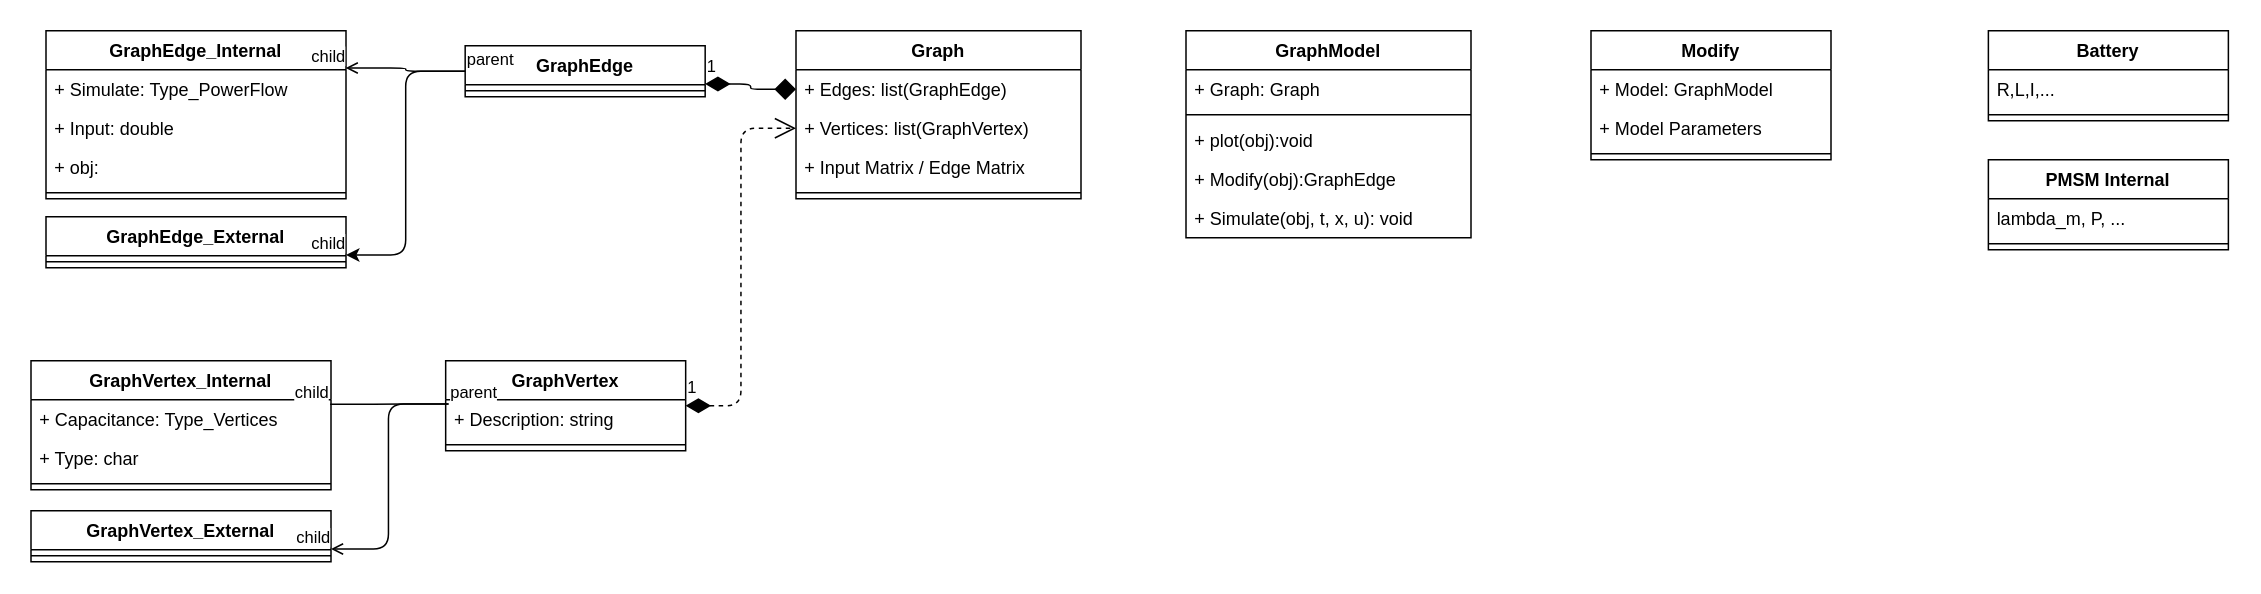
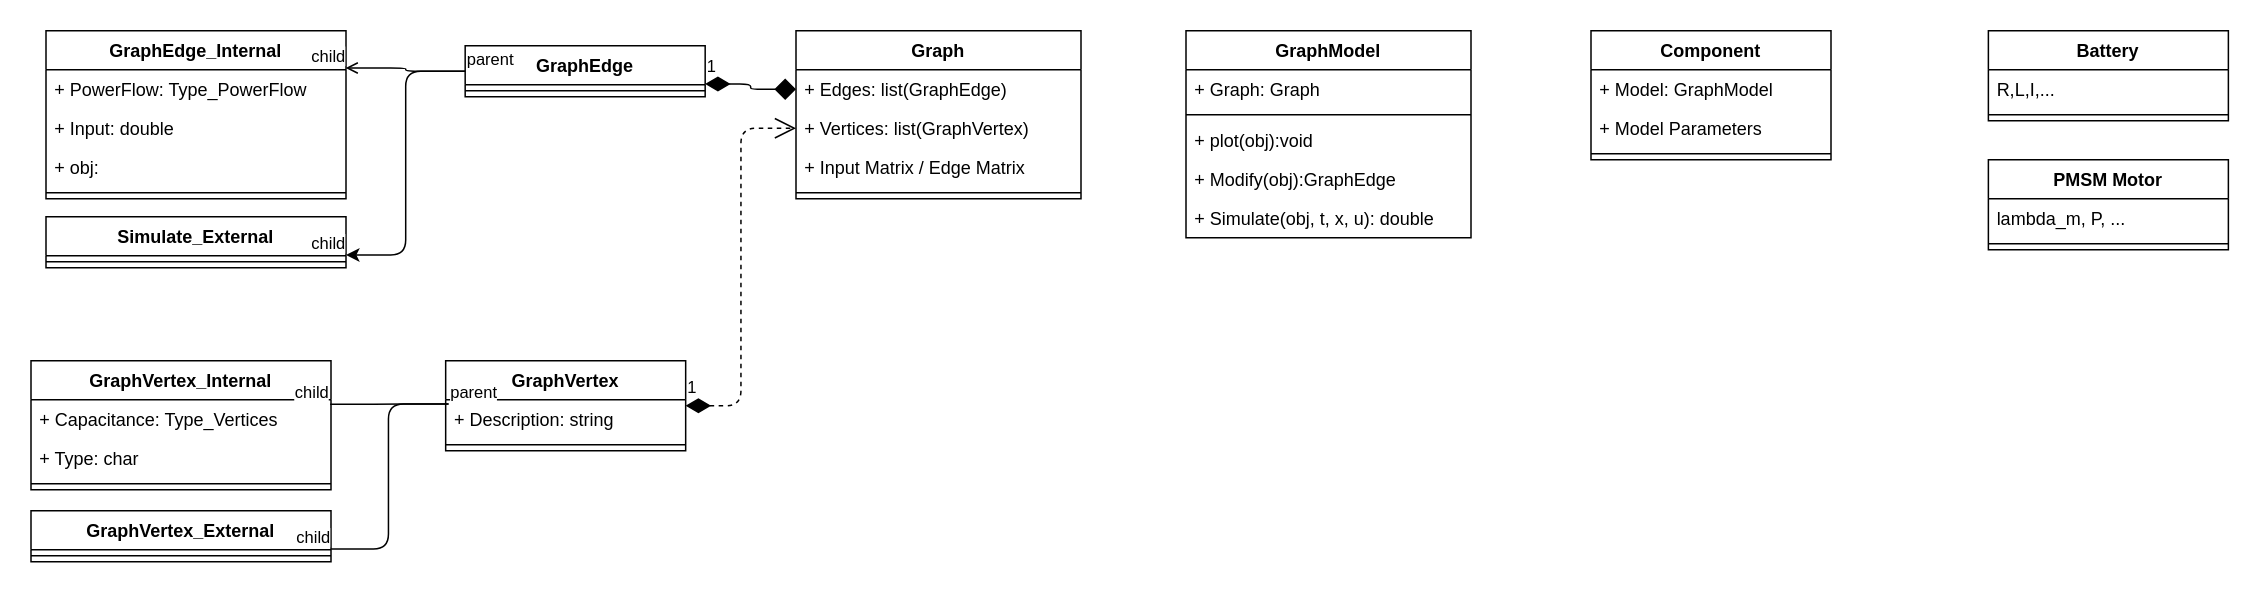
- <mxCell id="13" value="Modify" style="swimlane;fontStyle=1;align=center;verticalAlign=top;childLayout=stackLayout;horizontal=1;startSize=26;horizontalStack=0;resizeParent=1;resizeParentMax=0;resizeLast=0;collapsible=1;marginBottom=0;" parent="1" vertex="1"><mxGeometry x="1060" y="20" width="160" height="86" as="geometry" /></mxCell>
+ <mxCell id="13" value="Component" style="swimlane;fontStyle=1;align=center;verticalAlign=top;childLayout=stackLayout;horizontal=1;startSize=26;horizontalStack=0;resizeParent=1;resizeParentMax=0;resizeLast=0;collapsible=1;marginBottom=0;" parent="1" vertex="1"><mxGeometry x="1060" y="20" width="160" height="86" as="geometry" /></mxCell>
- <mxCell id="23" value="+ Simulate: Type_PowerFlow" style="text;strokeColor=none;fillColor=none;align=left;verticalAlign=top;spacingLeft=4;spacingRight=4;overflow=hidden;rotatable=0;points=[[0,0.5],[1,0.5]];portConstraint=eastwest;" parent="22" vertex="1"><mxGeometry y="26" width="200" height="26" as="geometry" /></mxCell>
+ <mxCell id="23" value="+ PowerFlow: Type_PowerFlow" style="text;strokeColor=none;fillColor=none;align=left;verticalAlign=top;spacingLeft=4;spacingRight=4;overflow=hidden;rotatable=0;points=[[0,0.5],[1,0.5]];portConstraint=eastwest;" parent="22" vertex="1"><mxGeometry y="26" width="200" height="26" as="geometry" /></mxCell>
- <mxCell id="52" value="PMSM Internal" style="swimlane;fontStyle=1;align=center;verticalAlign=top;childLayout=stackLayout;horizontal=1;startSize=26;horizontalStack=0;resizeParent=1;resizeParentMax=0;resizeLast=0;collapsible=1;marginBottom=0;" parent="1" vertex="1"><mxGeometry x="1324.92" y="106" width="160" height="60" as="geometry" /></mxCell>
+ <mxCell id="52" value="PMSM Motor" style="swimlane;fontStyle=1;align=center;verticalAlign=top;childLayout=stackLayout;horizontal=1;startSize=26;horizontalStack=0;resizeParent=1;resizeParentMax=0;resizeLast=0;collapsible=1;marginBottom=0;" parent="1" vertex="1"><mxGeometry x="1324.92" y="106" width="160" height="60" as="geometry" /></mxCell>
- <mxCell id="12" value="+ Simulate(obj, t, x, u): void" style="text;strokeColor=none;fillColor=none;align=left;verticalAlign=top;spacingLeft=4;spacingRight=4;overflow=hidden;rotatable=0;points=[[0,0.5],[1,0.5]];portConstraint=eastwest;" parent="7" vertex="1"><mxGeometry y="112" width="190" height="26" as="geometry" /></mxCell>
+ <mxCell id="12" value="+ Simulate(obj, t, x, u): double" style="text;strokeColor=none;fillColor=none;align=left;verticalAlign=top;spacingLeft=4;spacingRight=4;overflow=hidden;rotatable=0;points=[[0,0.5],[1,0.5]];portConstraint=eastwest;" parent="7" vertex="1"><mxGeometry y="112" width="190" height="26" as="geometry" /></mxCell>
- <mxCell id="27" value="GraphEdge_External" style="swimlane;fontStyle=1;align=center;verticalAlign=top;childLayout=stackLayout;horizontal=1;startSize=26;horizontalStack=0;resizeParent=1;resizeParentMax=0;resizeLast=0;collapsible=1;marginBottom=0;" parent="1" vertex="1"><mxGeometry x="30" y="144" width="200" height="34" as="geometry" /></mxCell>
+ <mxCell id="27" value="Simulate_External" style="swimlane;fontStyle=1;align=center;verticalAlign=top;childLayout=stackLayout;horizontal=1;startSize=26;horizontalStack=0;resizeParent=1;resizeParentMax=0;resizeLast=0;collapsible=1;marginBottom=0;" parent="1" vertex="1"><mxGeometry x="30" y="144" width="200" height="34" as="geometry" /></mxCell>
- <mxCell id="44" value="" style="endArrow=open;html=1;edgeStyle=orthogonalEdgeStyle;exitX=0.012;exitY=0.11;exitDx=0;exitDy=0;exitPerimeter=0;entryX=1;entryY=0.75;entryDx=0;entryDy=0;" parent="1" source="20" target="33" edge="1"><mxGeometry relative="1" as="geometry"><mxPoint x="49.45" y="440" as="sourcePoint" /><mxPoint x="219.45" y="269" as="targetPoint" /></mxGeometry></mxCell>
+ <mxCell id="44" value="" style="endArrow=none;html=1;edgeStyle=orthogonalEdgeStyle;exitX=0.012;exitY=0.11;exitDx=0;exitDy=0;exitPerimeter=0;entryX=1;entryY=0.75;entryDx=0;entryDy=0;" parent="1" source="20" target="33" edge="1"><mxGeometry relative="1" as="geometry"><mxPoint x="49.45" y="440" as="sourcePoint" /><mxPoint x="219.45" y="269" as="targetPoint" /></mxGeometry></mxCell>
